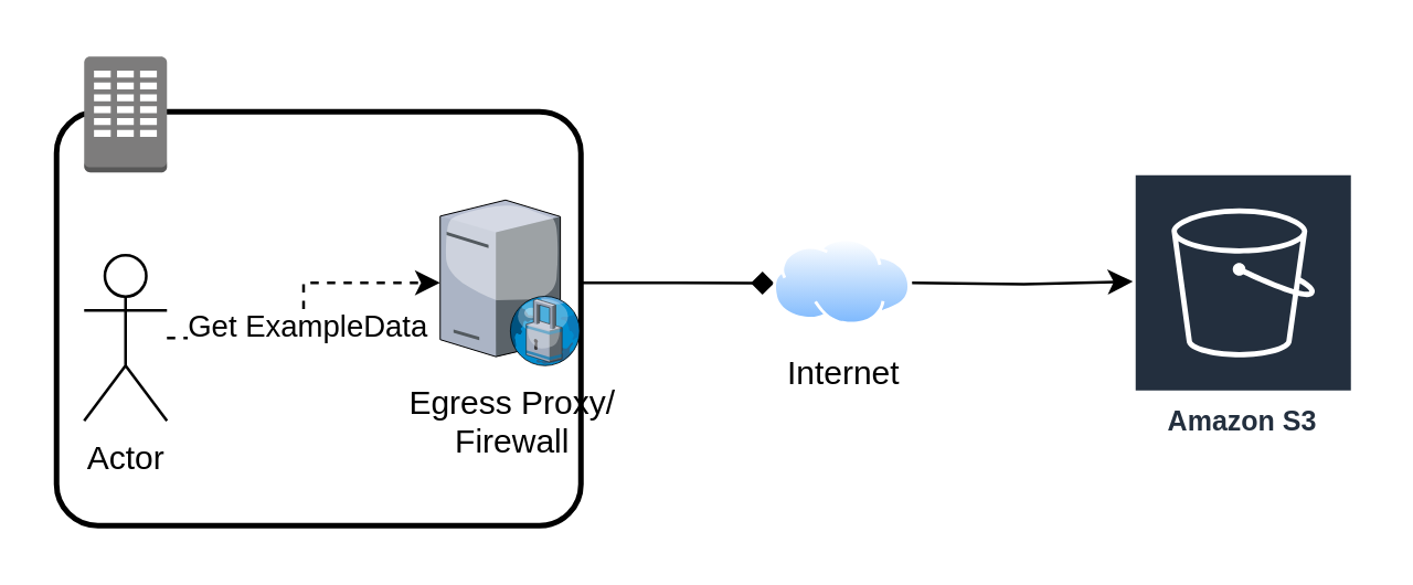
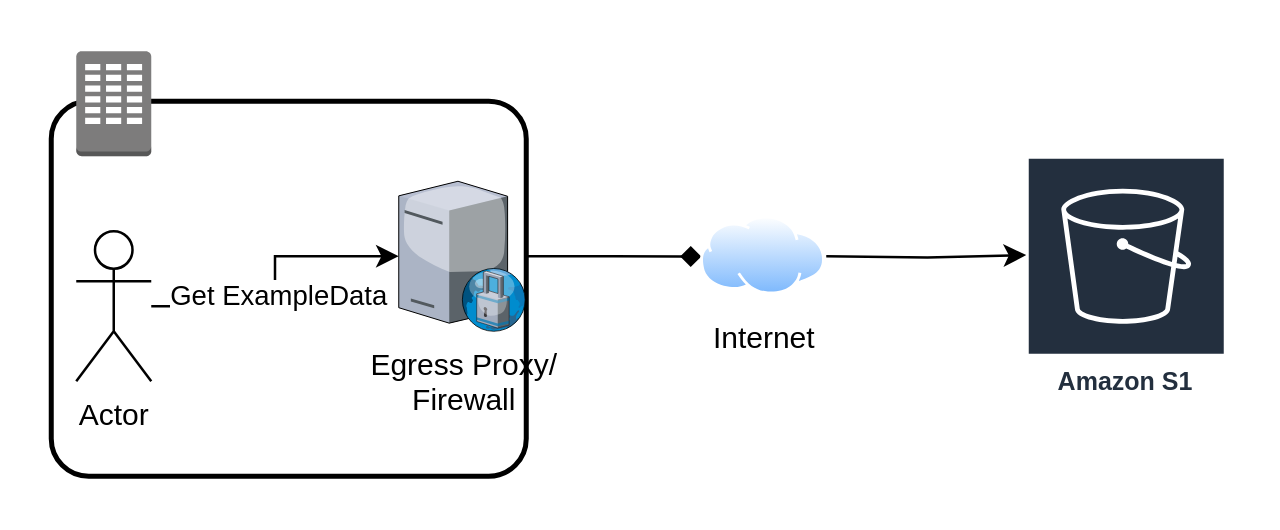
- <mxCell id="6" value="" style="edgeStyle=orthogonalEdgeStyle;rounded=0;orthogonalLoop=1;jettySize=auto;html=1;dashed=1;" parent="1" source="4" target="9" edge="1"><mxGeometry relative="1" as="geometry"><mxPoint x="105" y="102" as="sourcePoint" /><mxPoint x="316" y="105" as="targetPoint" /></mxGeometry></mxCell>
+ <mxCell id="6" value="" style="edgeStyle=orthogonalEdgeStyle;rounded=0;orthogonalLoop=1;jettySize=auto;html=1;" parent="1" source="4" target="9" edge="1"><mxGeometry relative="1" as="geometry"><mxPoint x="105" y="102" as="sourcePoint" /><mxPoint x="316" y="105" as="targetPoint" /></mxGeometry></mxCell>
- <mxCell id="10" value="Amazon S3" style="sketch=0;outlineConnect=0;fontColor=#232F3E;gradientColor=none;strokeColor=#ffffff;fillColor=#232F3E;dashed=0;verticalLabelPosition=middle;verticalAlign=bottom;align=center;html=1;whiteSpace=wrap;fontSize=10;fontStyle=1;spacing=3;shape=mxgraph.aws4.productIcon;prIcon=mxgraph.aws4.s3;" vertex="1" parent="1"><mxGeometry x="410" y="62" width="80" height="100" as="geometry" /></mxCell>
+ <mxCell id="10" value="Amazon S1" style="sketch=0;outlineConnect=0;fontColor=#232F3E;gradientColor=none;strokeColor=#ffffff;fillColor=#232F3E;dashed=0;verticalLabelPosition=middle;verticalAlign=bottom;align=center;html=1;whiteSpace=wrap;fontSize=10;fontStyle=1;spacing=3;shape=mxgraph.aws4.productIcon;prIcon=mxgraph.aws4.s3;" vertex="1" parent="1"><mxGeometry x="410" y="62" width="80" height="100" as="geometry" /></mxCell>
